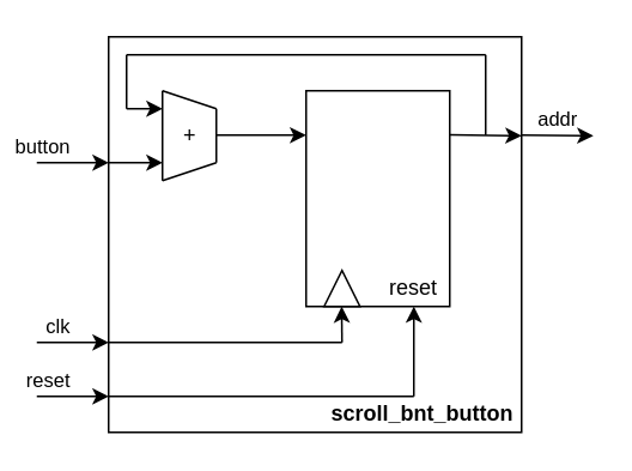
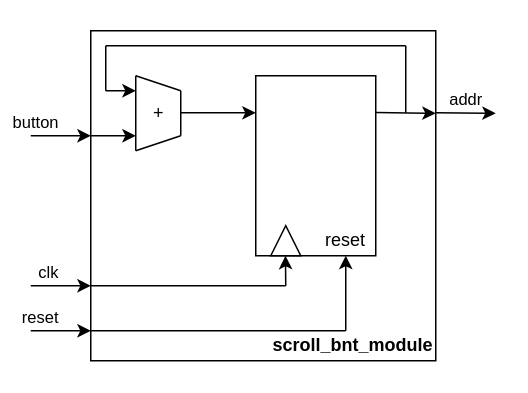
- <mxCell id="7" value="&lt;b&gt;&lt;span&gt;scroll_bnt_button&lt;/span&gt;&lt;br&gt;&lt;/b&gt;" style="text;html=1;strokeColor=none;fillColor=none;align=center;verticalAlign=middle;whiteSpace=wrap;rounded=0;" vertex="1" parent="1"><mxGeometry x="180" y="220" width="110" height="20" as="geometry" /></mxCell>
+ <mxCell id="7" value="&lt;b&gt;&lt;span&gt;scroll_bnt_module&lt;/span&gt;&lt;br&gt;&lt;/b&gt;" style="text;html=1;strokeColor=none;fillColor=none;align=center;verticalAlign=middle;whiteSpace=wrap;rounded=0;" vertex="1" parent="1"><mxGeometry x="180" y="220" width="110" height="20" as="geometry" /></mxCell>
